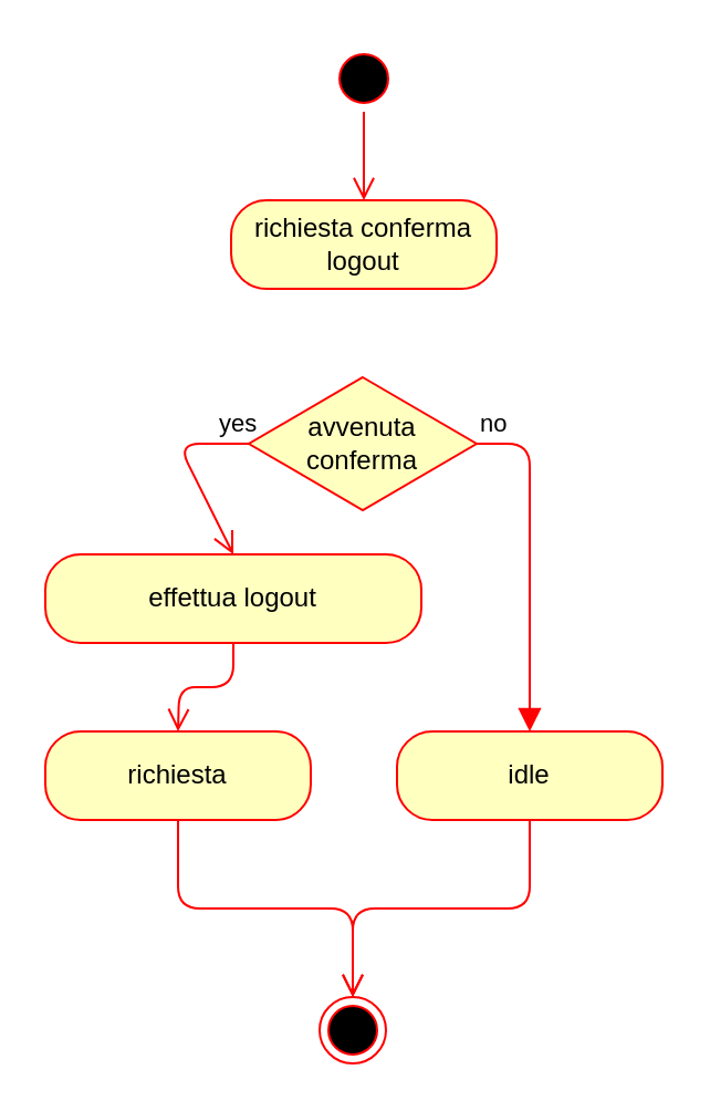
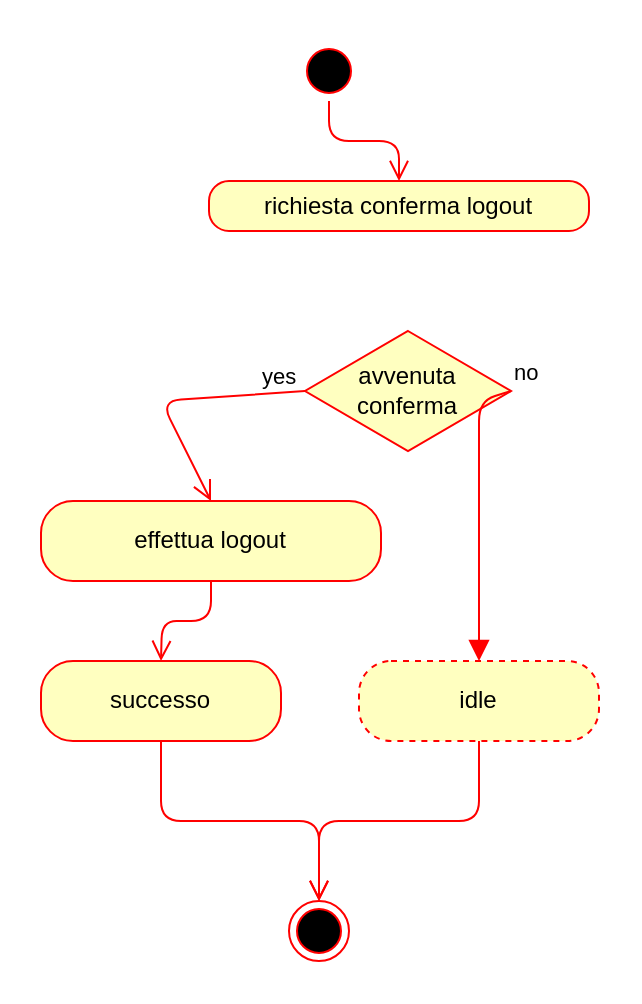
- <mxCell id="4" value="richiesta conferma logout" style="rounded=1;whiteSpace=wrap;html=1;arcSize=40;fontColor=#000000;fillColor=#ffffc0;strokeColor=#ff0000;" vertex="1" parent="1"><mxGeometry x="104" y="90" width="120" height="40" as="geometry" /></mxCell>
+ <mxCell id="4" value="richiesta conferma logout" style="rounded=1;whiteSpace=wrap;html=1;arcSize=40;fontColor=#000000;fillColor=#ffffc0;strokeColor=#ff0000;" vertex="1" parent="1"><mxGeometry x="104" y="90" width="190" height="25" as="geometry" /></mxCell>
- <mxCell id="5" value="avvenuta conferma" style="rhombus;whiteSpace=wrap;html=1;fillColor=#ffffc0;strokeColor=#ff0000;" vertex="1" parent="1"><mxGeometry x="112" y="170" width="103" height="60" as="geometry" /></mxCell>
+ <mxCell id="5" value="avvenuta conferma" style="rhombus;whiteSpace=wrap;html=1;fillColor=#ffffc0;strokeColor=#ff0000;" vertex="1" parent="1"><mxGeometry x="152" y="165" width="103" height="60" as="geometry" /></mxCell>
- <mxCell id="12" value="richiesta" style="rounded=1;whiteSpace=wrap;html=1;arcSize=40;fontColor=#000000;fillColor=#ffffc0;strokeColor=#ff0000;" vertex="1" parent="1"><mxGeometry x="20" y="330" width="120" height="40" as="geometry" /></mxCell>
+ <mxCell id="12" value="successo" style="rounded=1;whiteSpace=wrap;html=1;arcSize=40;fontColor=#000000;fillColor=#ffffc0;strokeColor=#ff0000;" vertex="1" parent="1"><mxGeometry x="20" y="330" width="120" height="40" as="geometry" /></mxCell>
- <mxCell id="8" value="idle" style="rounded=1;whiteSpace=wrap;html=1;arcSize=40;fontColor=#000000;fillColor=#ffffc0;strokeColor=#ff0000;" vertex="1" parent="1"><mxGeometry x="179" y="330" width="120" height="40" as="geometry" /></mxCell>
+ <mxCell id="8" value="idle" style="rounded=1;whiteSpace=wrap;html=1;arcSize=40;fontColor=#000000;fillColor=#ffffc0;strokeColor=#ff0000;dashed=1;" vertex="1" parent="1"><mxGeometry x="179" y="330" width="120" height="40" as="geometry" /></mxCell>
